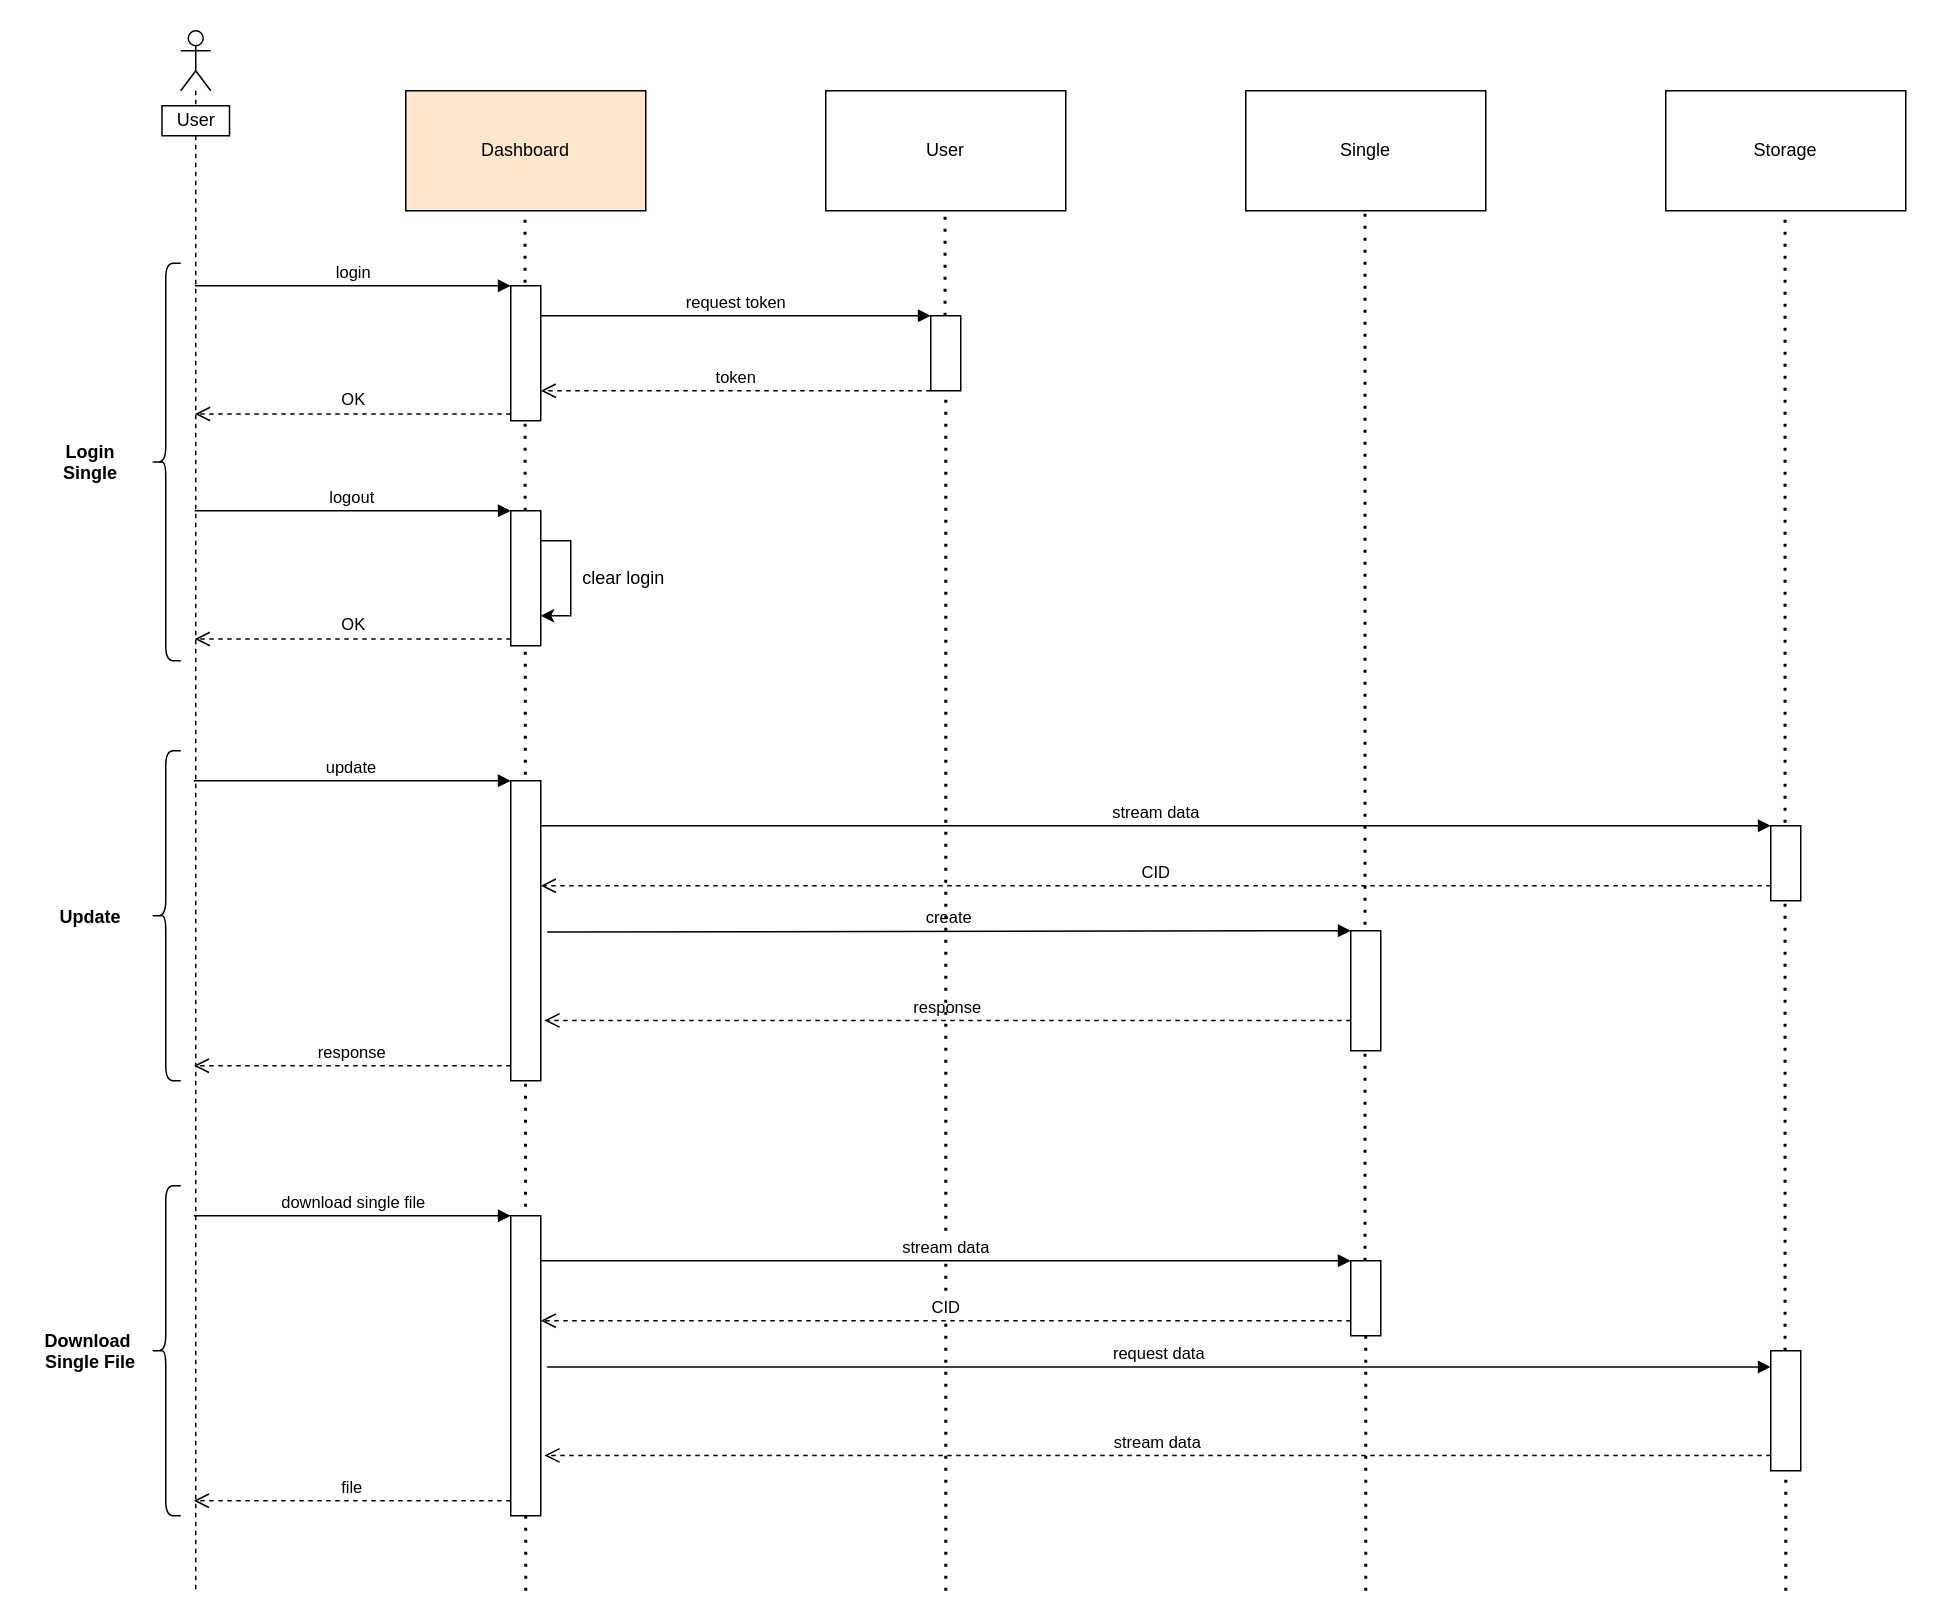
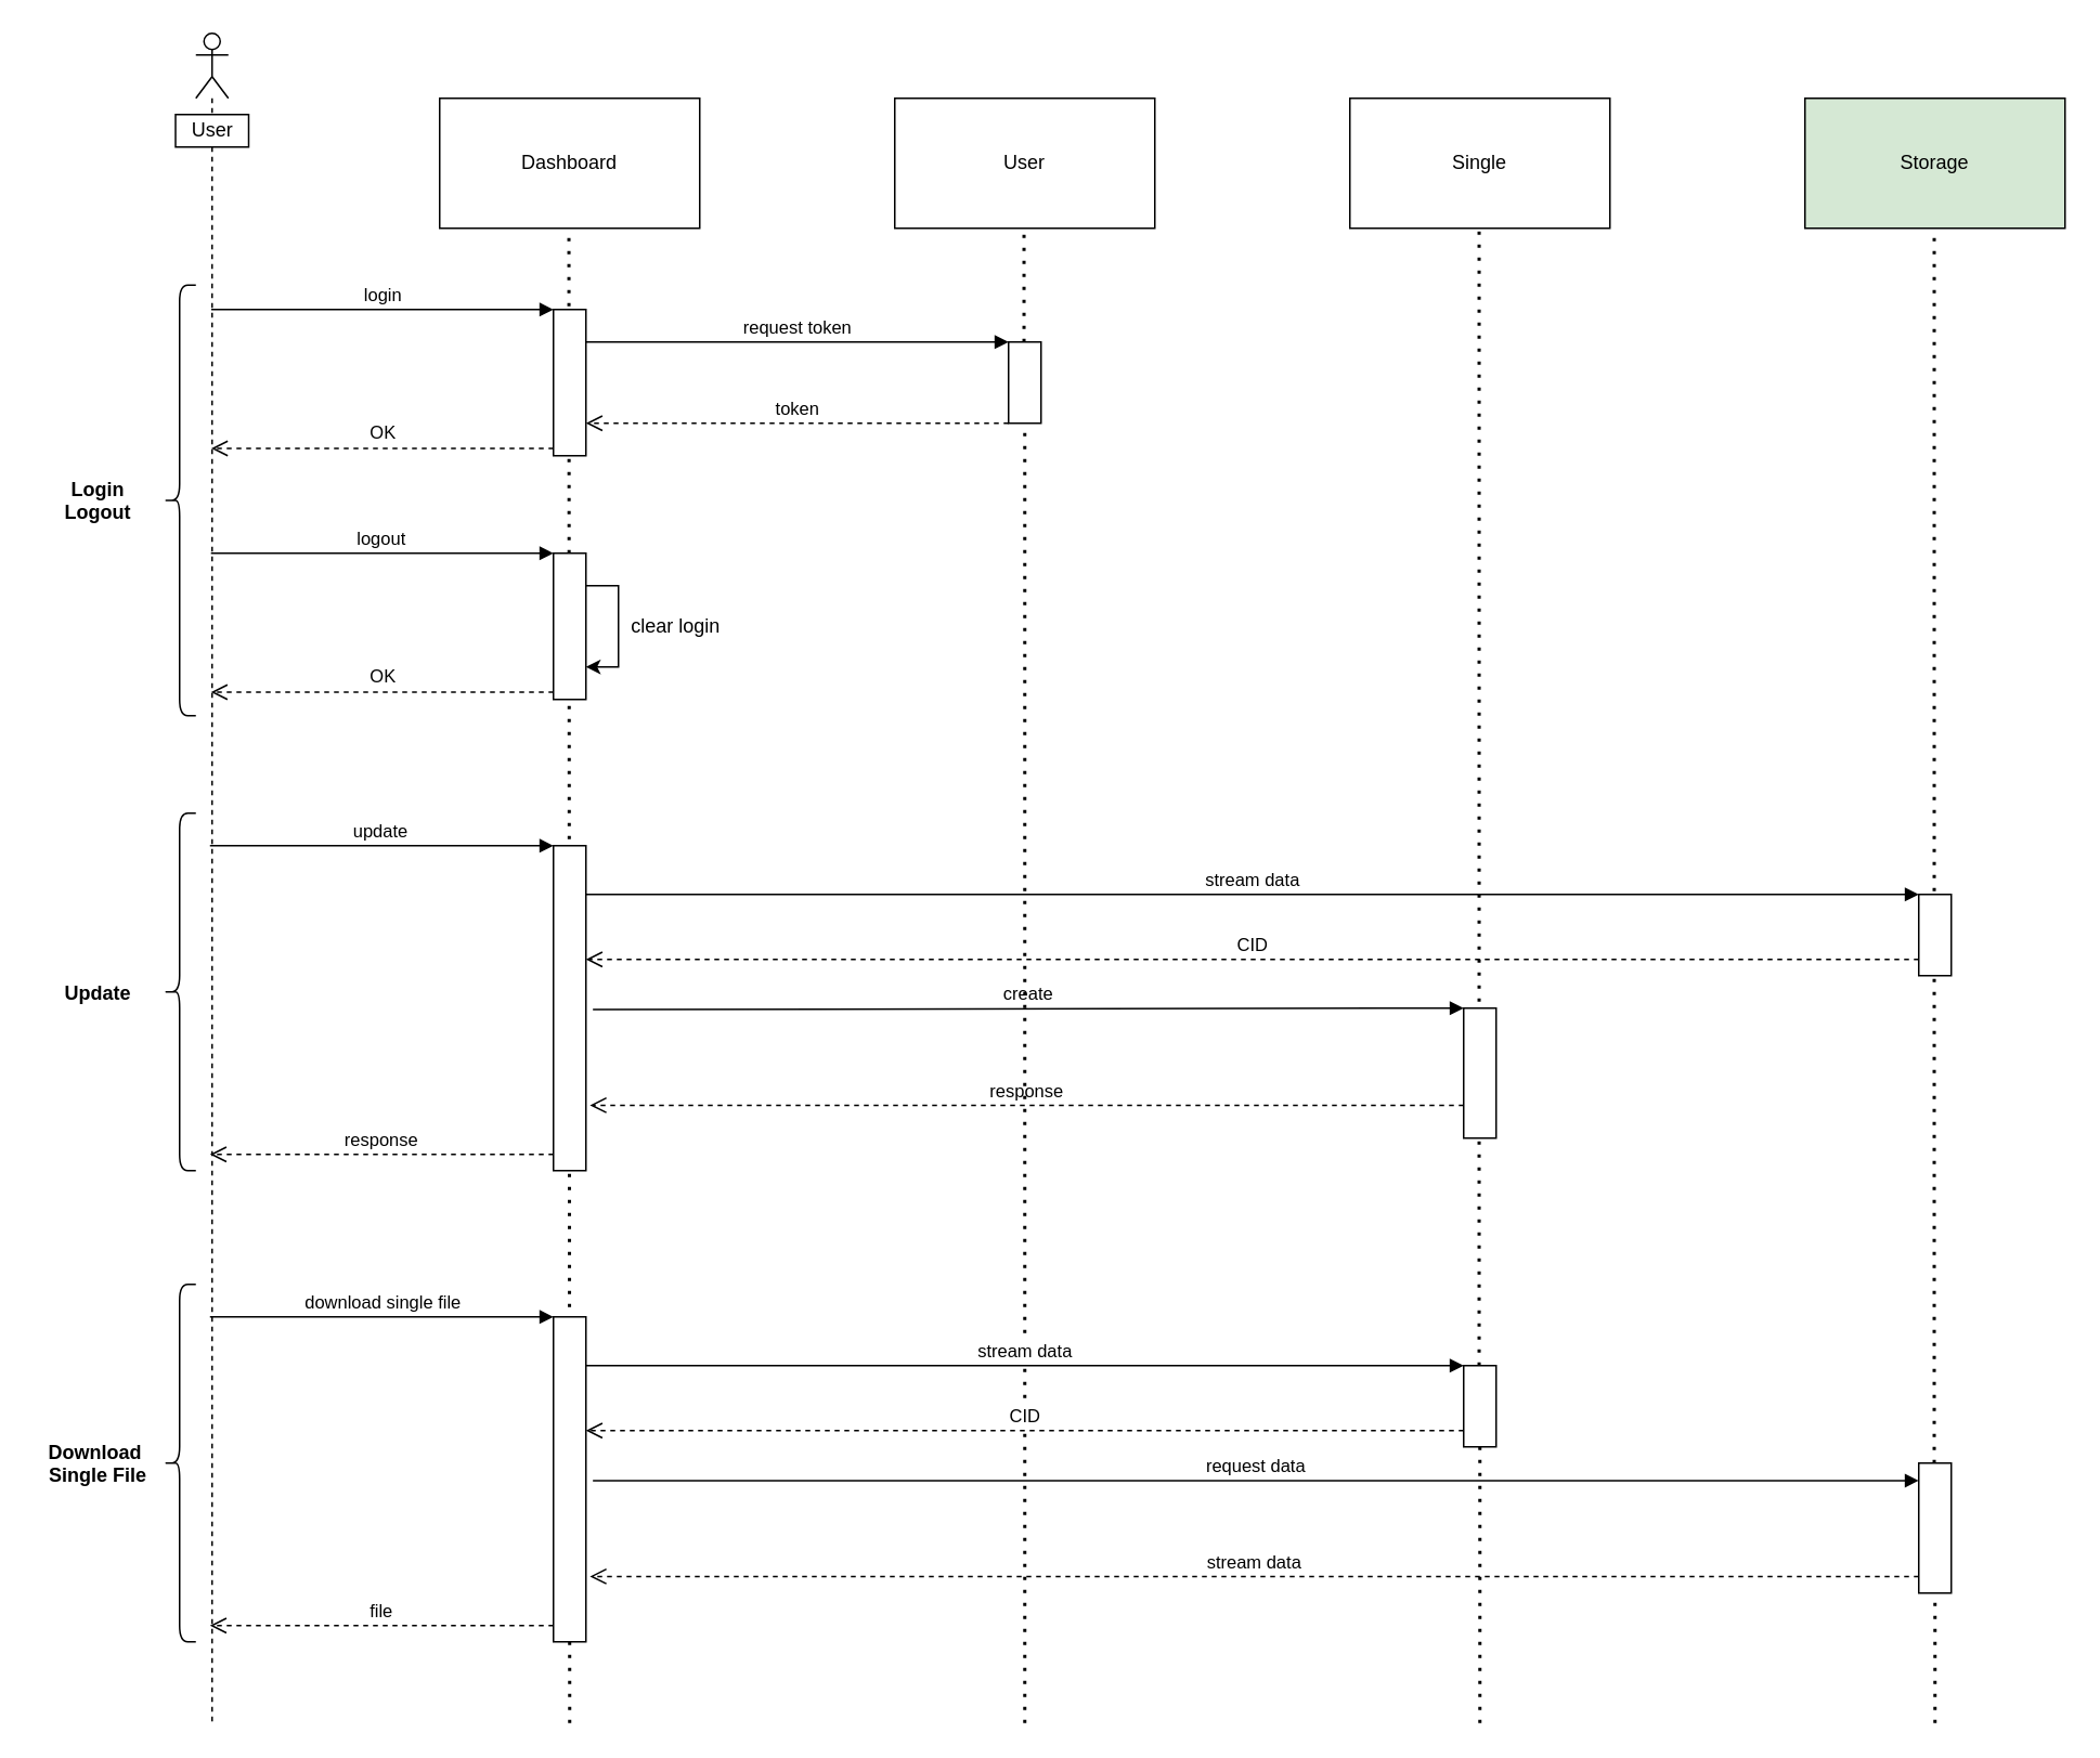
- <mxCell id="2" value="Dashboard" style="rounded=0;whiteSpace=wrap;html=1;fillColor=#ffe6cc;" parent="1" vertex="1"><mxGeometry x="270" y="60" width="160" height="80" as="geometry" /></mxCell>
+ <mxCell id="2" value="Dashboard" style="rounded=0;whiteSpace=wrap;html=1;" parent="1" vertex="1"><mxGeometry x="270" y="60" width="160" height="80" as="geometry" /></mxCell>
- <mxCell id="5" value="Storage" style="rounded=0;whiteSpace=wrap;html=1;" parent="1" vertex="1"><mxGeometry x="1110" y="60" width="160" height="80" as="geometry" /></mxCell>
+ <mxCell id="5" value="Storage" style="rounded=0;whiteSpace=wrap;html=1;fillColor=#d5e8d4;" parent="1" vertex="1"><mxGeometry x="1110" y="60" width="160" height="80" as="geometry" /></mxCell>
- <mxCell id="17" value="Login&#10;Single" style="text;align=center;fontStyle=1;verticalAlign=middle;spacingLeft=3;spacingRight=3;strokeColor=none;rotatable=0;points=[[0,0.5],[1,0.5]];portConstraint=eastwest;" parent="1" vertex="1"><mxGeometry x="20" y="294.5" width="80" height="26" as="geometry" /></mxCell>
+ <mxCell id="17" value="Login&#10;Logout" style="text;align=center;fontStyle=1;verticalAlign=middle;spacingLeft=3;spacingRight=3;strokeColor=none;rotatable=0;points=[[0,0.5],[1,0.5]];portConstraint=eastwest;" parent="1" vertex="1"><mxGeometry x="20" y="294.5" width="80" height="26" as="geometry" /></mxCell>
